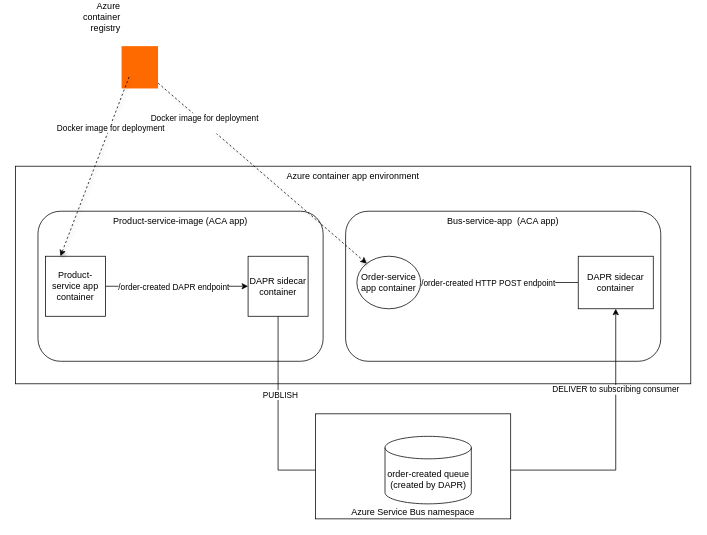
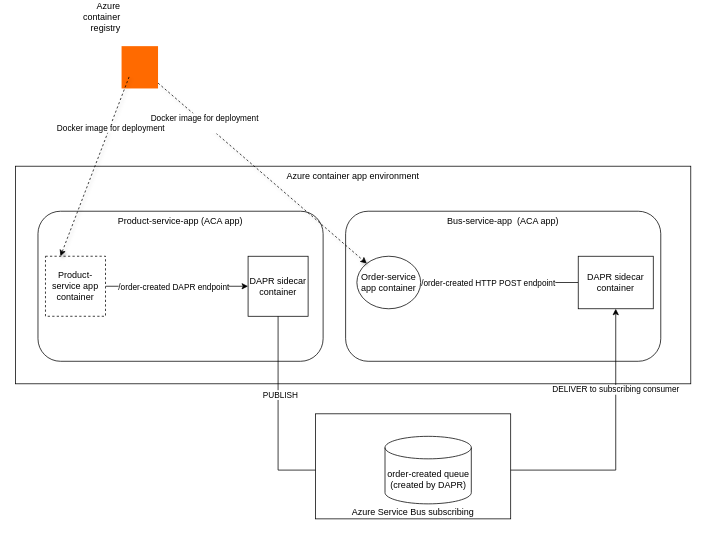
- <mxCell id="3" value="Product-service-image (ACA app)" style="rounded=1;whiteSpace=wrap;html=1;verticalAlign=top;" vertex="1" parent="1"><mxGeometry y="240" width="380" height="200" as="geometry" x="50" /></mxCell>
+ <mxCell id="3" value="Product-service-app (ACA app)" style="rounded=1;whiteSpace=wrap;html=1;verticalAlign=top;" vertex="1" parent="1"><mxGeometry y="240" width="380" height="200" as="geometry" x="50" /></mxCell>
- <mxCell id="9" value="Product-service app container" style="rounded=0;whiteSpace=wrap;html=1;" vertex="1" parent="1"><mxGeometry x="60" y="300" width="80" height="80" as="geometry" /></mxCell>
+ <mxCell id="9" value="Product-service app container" style="rounded=0;whiteSpace=wrap;html=1;dashed=1;" vertex="1" parent="1"><mxGeometry x="60" y="300" width="80" height="80" as="geometry" /></mxCell>
- <mxCell id="23" value="Azure Service Bus namespace" style="rounded=0;whiteSpace=wrap;html=1;verticalAlign=bottom;" vertex="1" parent="22"><mxGeometry width="260" height="140" as="geometry" /></mxCell>
+ <mxCell id="23" value="Azure Service Bus subscribing" style="rounded=0;whiteSpace=wrap;html=1;verticalAlign=bottom;" vertex="1" parent="22"><mxGeometry width="260" height="140" as="geometry" /></mxCell>
